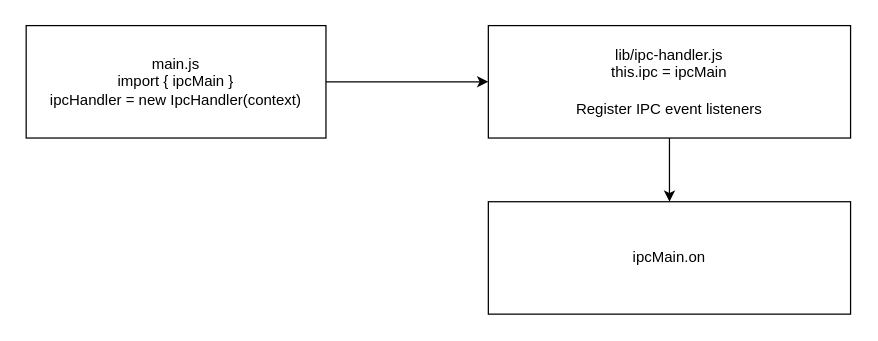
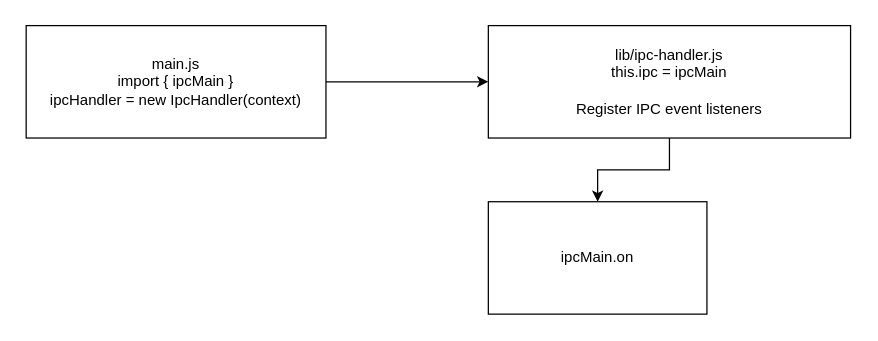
- <mxCell id="6" value="ipcMain.on" style="rounded=0;whiteSpace=wrap;html=1;" vertex="1" parent="1"><mxGeometry x="390" y="161" width="290" height="90" as="geometry" /></mxCell>
+ <mxCell id="6" value="ipcMain.on" style="rounded=0;whiteSpace=wrap;html=1;" vertex="1" parent="1"><mxGeometry x="390" y="161" width="175" height="90" as="geometry" /></mxCell>
